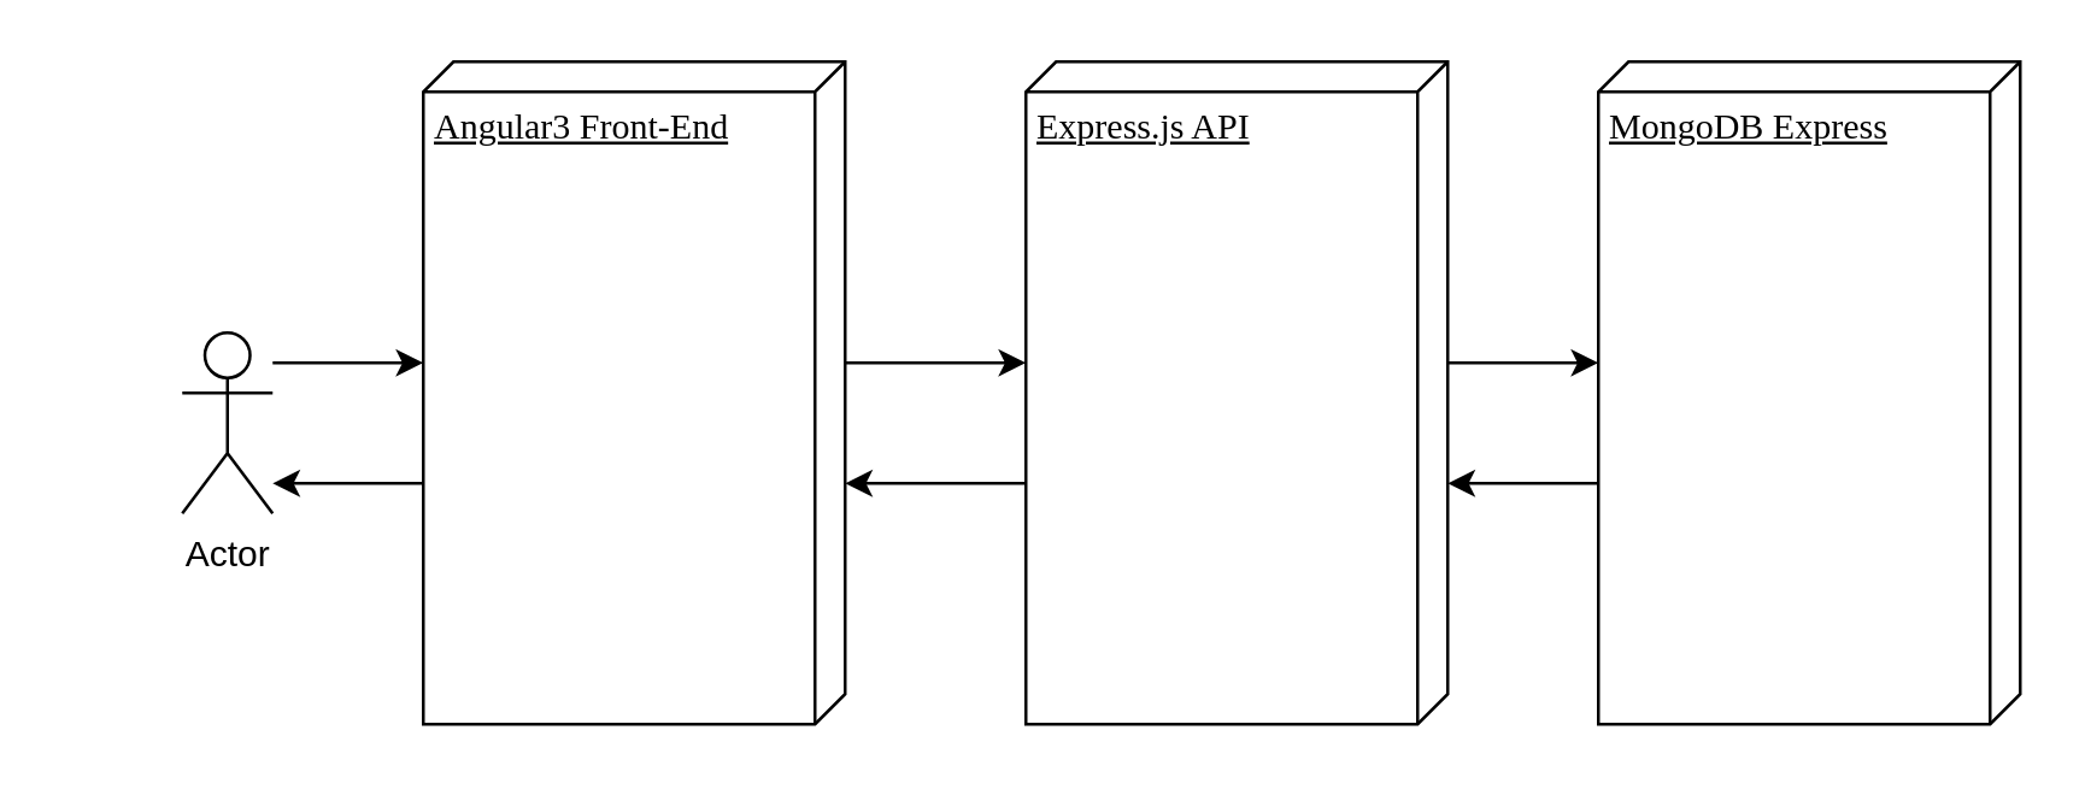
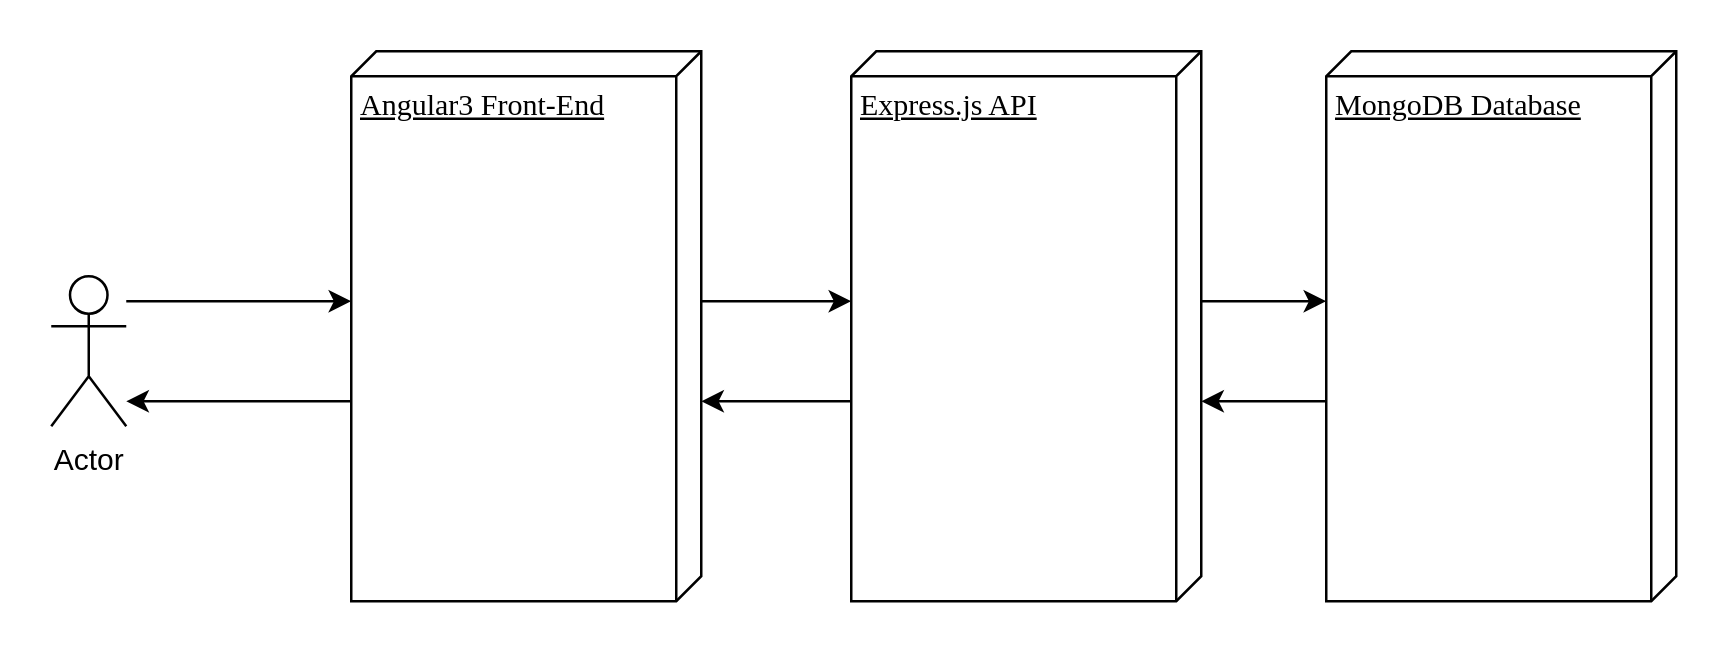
- <mxCell id="11" value="MongoDB Express" style="verticalAlign=top;align=left;spacingTop=8;spacingLeft=2;spacingRight=12;shape=cube;size=10;direction=south;fontStyle=4;html=1;rounded=0;shadow=0;comic=0;labelBackgroundColor=none;strokeWidth=1;fontFamily=Verdana;fontSize=12" vertex="1" parent="1"><mxGeometry x="530" y="20" width="140" height="220" as="geometry" /></mxCell>
+ <mxCell id="11" value="MongoDB Database" style="verticalAlign=top;align=left;spacingTop=8;spacingLeft=2;spacingRight=12;shape=cube;size=10;direction=south;fontStyle=4;html=1;rounded=0;shadow=0;comic=0;labelBackgroundColor=none;strokeWidth=1;fontFamily=Verdana;fontSize=12" vertex="1" parent="1"><mxGeometry x="530" y="20" width="140" height="220" as="geometry" /></mxCell>
- <mxCell id="6" value="Actor" style="shape=umlActor;verticalLabelPosition=bottom;verticalAlign=top;html=1;outlineConnect=0;" vertex="1" parent="1"><mxGeometry x="60" y="110" width="30" height="60" as="geometry" /></mxCell>
+ <mxCell id="6" value="Actor" style="shape=umlActor;verticalLabelPosition=bottom;verticalAlign=top;html=1;outlineConnect=0;" vertex="1" parent="1"><mxGeometry x="20" y="110" width="30" height="60" as="geometry" /></mxCell>
